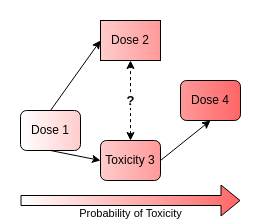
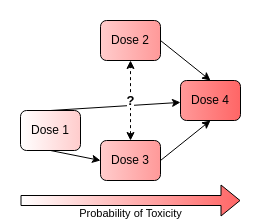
- <mxCell id="5" value="Dose 2" style="whiteSpace=wrap;html=1;labelBackgroundColor=none;gradientDirection=east;gradientColor=#FF9999;fillColor=#FFCCCC;rounded=0;" vertex="1" parent="1"><mxGeometry x="100" y="20" width="60" height="40" as="geometry" /></mxCell>
+ <mxCell id="5" value="Dose 2" style="rounded=1;whiteSpace=wrap;html=1;labelBackgroundColor=none;gradientDirection=east;gradientColor=#FF9999;fillColor=#FFCCCC;" vertex="1" parent="1"><mxGeometry x="100" y="20" width="60" height="40" as="geometry" /></mxCell>
+ <mxCell id="8" value="" style="endArrow=classic;html=1;fillColor=#ffffff;gradientColor=#FF6666;exitX=1;exitY=0.5;exitDx=0;exitDy=0;entryX=0.5;entryY=0;entryDx=0;entryDy=0;" edge="1" parent="1" source="5" target="3"><mxGeometry width="50" height="50" relative="1" as="geometry"><mxPoint x="350" y="120" as="sourcePoint" /><mxPoint x="400" y="70" as="targetPoint" /></mxGeometry></mxCell>
- <mxCell id="10" value="" style="endArrow=classic;html=1;fillColor=#ffffff;gradientColor=#FF6666;exitX=0.5;exitY=0;exitDx=0;exitDy=0;entryX=0;entryY=0.5;entryDx=0;entryDy=0;" edge="1" parent="1" source="2" target="5"><mxGeometry width="50" height="50" relative="1" as="geometry"><mxPoint x="350" y="120" as="sourcePoint" /><mxPoint x="400" y="70" as="targetPoint" /></mxGeometry></mxCell>
+ <mxCell id="10" value="" style="endArrow=classic;html=1;fillColor=#ffffff;gradientColor=#FF6666;exitX=0.5;exitY=0;exitDx=0;exitDy=0;" edge="1" parent="1" source="2" target="3"><mxGeometry width="50" height="50" relative="1" as="geometry"><mxPoint x="350" y="120" as="sourcePoint" /><mxPoint x="400" y="70" as="targetPoint" /></mxGeometry></mxCell>
- <mxCell id="4" value="Toxicity 3" style="rounded=1;whiteSpace=wrap;html=1;labelBackgroundColor=none;gradientDirection=east;fillColor=#FFCCCC;gradientColor=#FF9999;" vertex="1" parent="1"><mxGeometry x="100" y="140" width="60" height="40" as="geometry" /></mxCell>
+ <mxCell id="4" value="Dose 3" style="rounded=1;whiteSpace=wrap;html=1;labelBackgroundColor=none;gradientDirection=east;fillColor=#FFCCCC;gradientColor=#FF9999;" vertex="1" parent="1"><mxGeometry x="100" y="140" width="60" height="40" as="geometry" /></mxCell>
